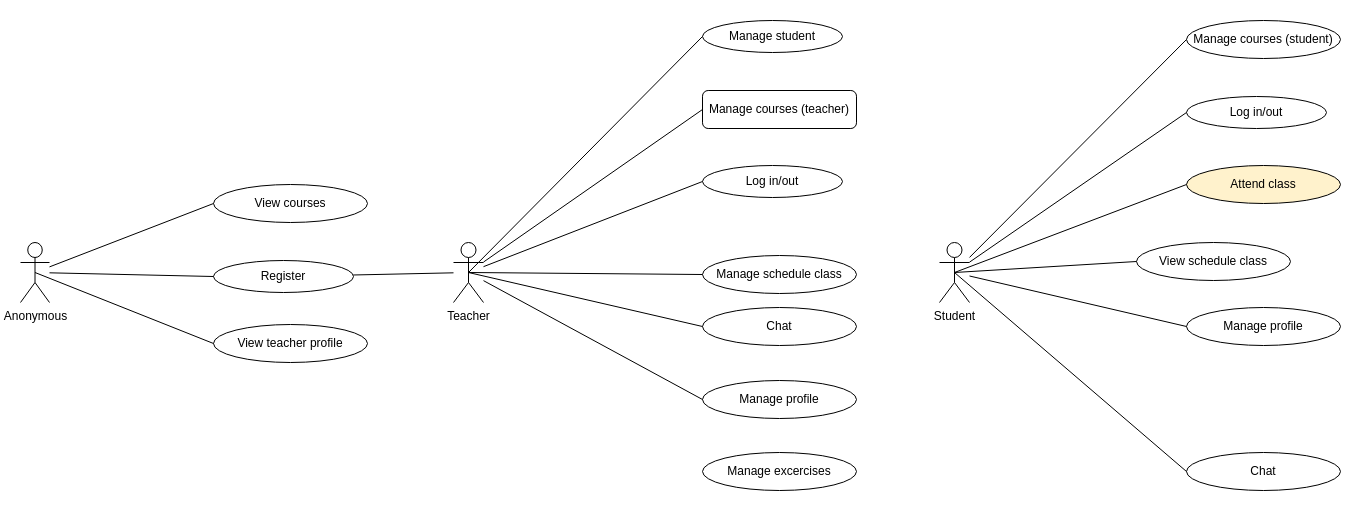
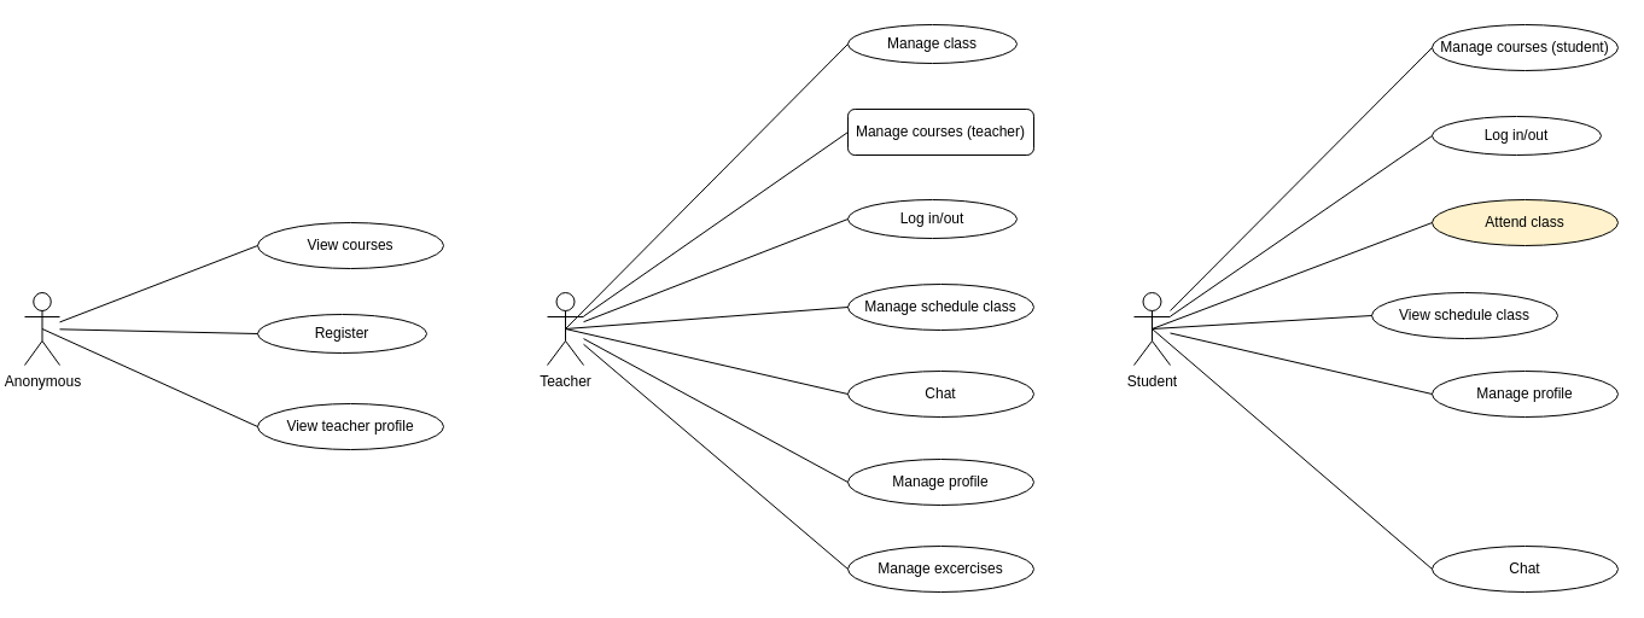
- <mxCell id="3" value="Manage student" style="ellipse;whiteSpace=wrap;html=1;flipH=0;flipV=1;" vertex="1" parent="1"><mxGeometry x="702" y="20" width="140" height="32" as="geometry" /></mxCell>
+ <mxCell id="3" value="Manage class" style="ellipse;whiteSpace=wrap;html=1;flipH=0;flipV=1;" vertex="1" parent="1"><mxGeometry x="702" y="20" width="140" height="32" as="geometry" /></mxCell>
- <mxCell id="16" value="" style="endArrow=none;html=1;rounded=0;" edge="1" parent="1" source="2" target="30"><mxGeometry width="50" height="50" relative="1" as="geometry"><mxPoint x="741" y="307" as="sourcePoint" /><mxPoint x="791" y="257" as="targetPoint" /></mxGeometry></mxCell>
+ <mxCell id="16" value="" style="endArrow=none;html=1;rounded=0;entryX=0;entryY=0.5;entryDx=0;entryDy=0;" edge="1" parent="1" source="2" target="9"><mxGeometry width="50" height="50" relative="1" as="geometry"><mxPoint x="741" y="307" as="sourcePoint" /><mxPoint x="791" y="257" as="targetPoint" /></mxGeometry></mxCell>
- <mxCell id="7" value="Manage schedule class" style="ellipse;whiteSpace=wrap;html=1;flipH=0;flipV=1;" vertex="1" parent="1"><mxGeometry x="702" y="255" width="154" height="38" as="geometry" /></mxCell>
+ <mxCell id="7" value="Manage schedule class" style="ellipse;whiteSpace=wrap;html=1;flipH=0;flipV=1;" vertex="1" parent="1"><mxGeometry x="702" y="235" width="154" height="38" as="geometry" /></mxCell>
- <mxCell id="31" value="View teacher profile" style="ellipse;whiteSpace=wrap;html=1;flipH=0;flipV=1;" vertex="1" parent="1"><mxGeometry x="213" y="324" width="154" height="38" as="geometry" /></mxCell>
+ <mxCell id="31" value="View teacher profile" style="ellipse;whiteSpace=wrap;html=1;flipH=0;flipV=1;" vertex="1" parent="1"><mxGeometry x="213" y="334" width="154" height="38" as="geometry" /></mxCell>
